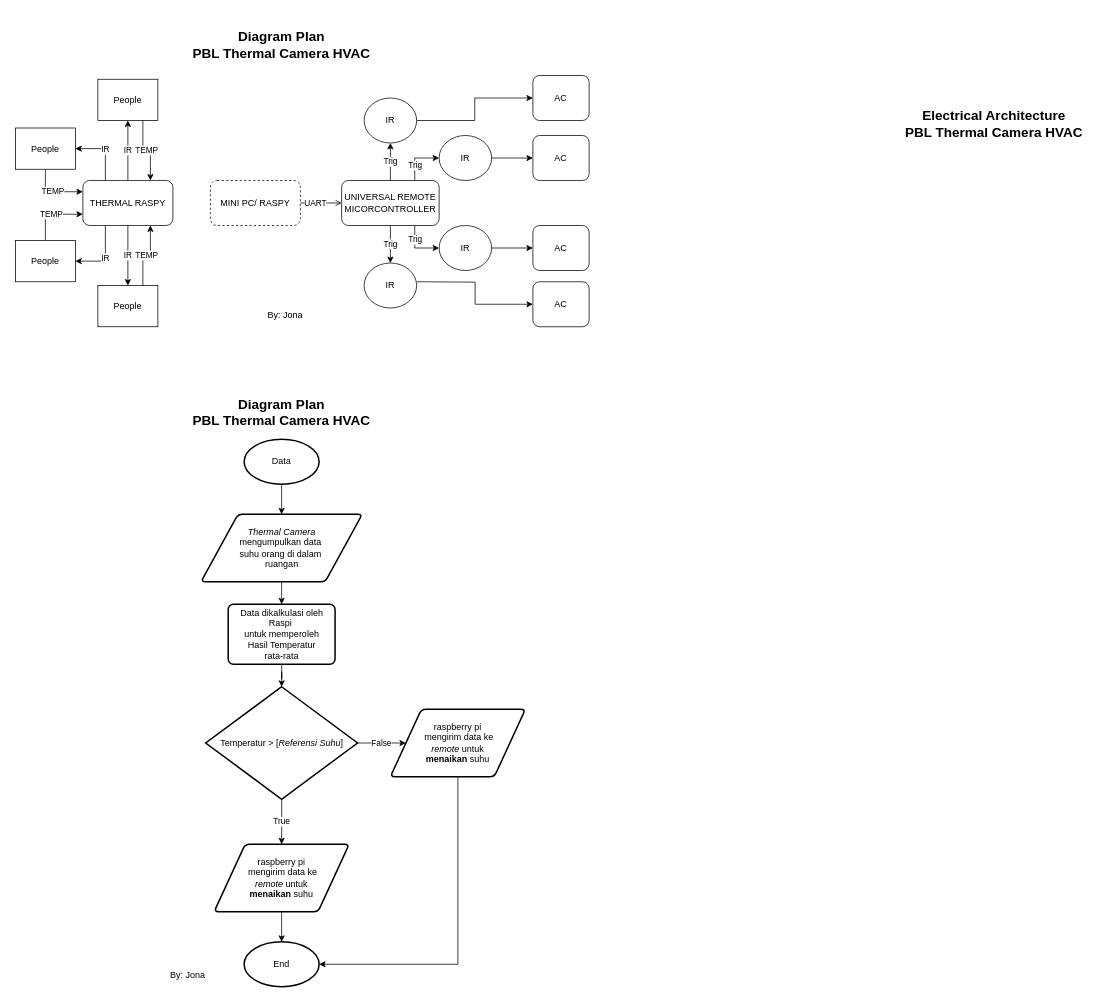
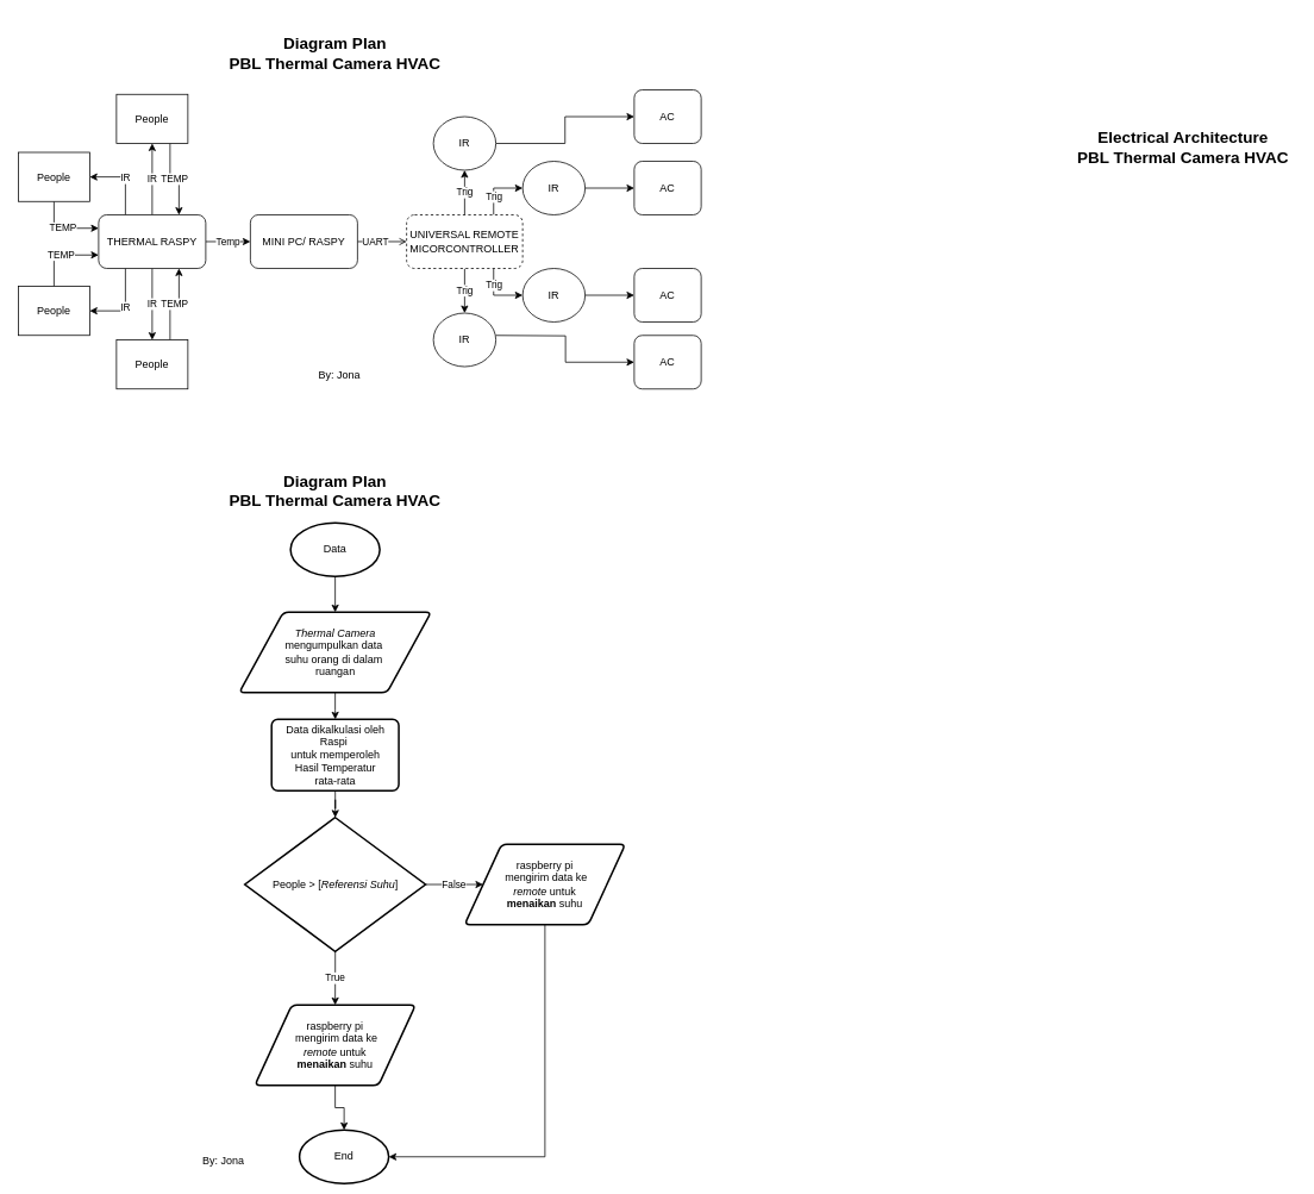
+ <mxCell id="2" value="Temp" style="edgeStyle=orthogonalEdgeStyle;rounded=0;orthogonalLoop=1;jettySize=auto;html=1;" parent="1" source="7" target="9" edge="1"><mxGeometry relative="1" as="geometry" /></mxCell>
- <mxCell id="9" value="MINI PC/ RASPY" style="rounded=1;whiteSpace=wrap;html=1;dashed=1;" parent="1" vertex="1"><mxGeometry x="280" y="239.97" width="120" height="60" as="geometry" /></mxCell>
+ <mxCell id="9" value="MINI PC/ RASPY" style="rounded=1;whiteSpace=wrap;html=1;" parent="1" vertex="1"><mxGeometry x="280" y="239.97" width="120" height="60" as="geometry" /></mxCell>
- <mxCell id="14" value="UNIVERSAL REMOTE&lt;br&gt;MICORCONTROLLER" style="rounded=1;whiteSpace=wrap;html=1;" parent="1" vertex="1"><mxGeometry x="455" y="240" width="130" height="60" as="geometry" /></mxCell>
+ <mxCell id="14" value="UNIVERSAL REMOTE&lt;br&gt;MICORCONTROLLER" style="rounded=1;whiteSpace=wrap;html=1;dashed=1;" parent="1" vertex="1"><mxGeometry x="455" y="240" width="130" height="60" as="geometry" /></mxCell>
- <mxCell id="44" value="Temperatur &amp;gt; [&lt;i&gt;Referensi Suhu&lt;/i&gt;]" style="strokeWidth=2;html=1;shape=mxgraph.flowchart.decision;whiteSpace=wrap;" vertex="1" parent="1"><mxGeometry x="273.75" y="915" width="202.5" height="150" as="geometry" /></mxCell>
+ <mxCell id="44" value="People &amp;gt; [&lt;i&gt;Referensi Suhu&lt;/i&gt;]" style="strokeWidth=2;html=1;shape=mxgraph.flowchart.decision;whiteSpace=wrap;" vertex="1" parent="1"><mxGeometry x="273.75" y="915" width="202.5" height="150" as="geometry" /></mxCell>
- <mxCell id="48" value="End" style="strokeWidth=2;html=1;shape=mxgraph.flowchart.start_1;whiteSpace=wrap;" vertex="1" parent="1"><mxGeometry x="325" y="1255" width="100" height="60" as="geometry" /></mxCell>
+ <mxCell id="48" value="End" style="strokeWidth=2;html=1;shape=mxgraph.flowchart.start_1;whiteSpace=wrap;" vertex="1" parent="1"><mxGeometry x="335" y="1265" width="100" height="60" as="geometry" /></mxCell>
